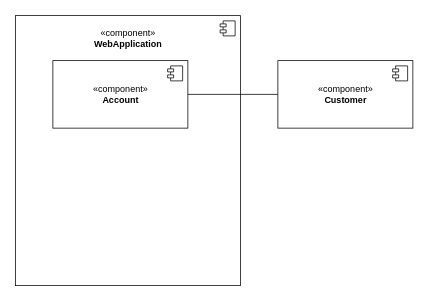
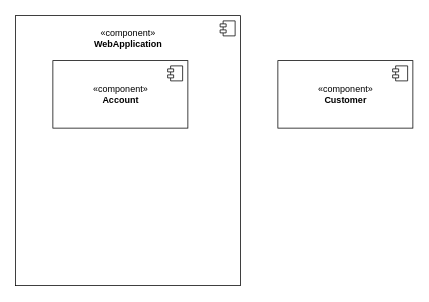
- <mxCell id="8" value="" style="endArrow=none;html=1;entryX=0;entryY=0.5;entryDx=0;entryDy=0;exitX=1;exitY=0.5;exitDx=0;exitDy=0;" edge="1" parent="1" source="6" target="4"><mxGeometry width="50" height="50" relative="1" as="geometry"><mxPoint x="190" y="180" as="sourcePoint" /><mxPoint x="240" y="130" as="targetPoint" /></mxGeometry></mxCell>
